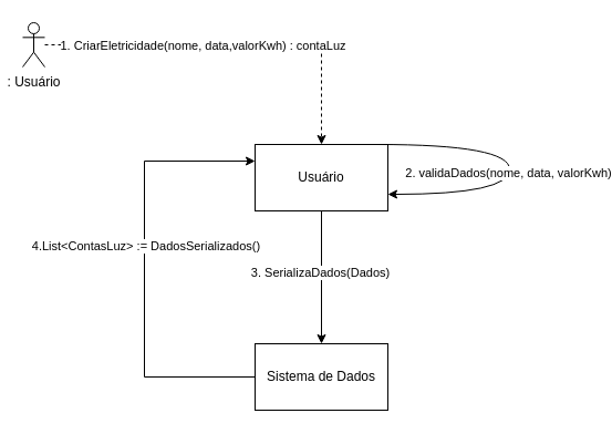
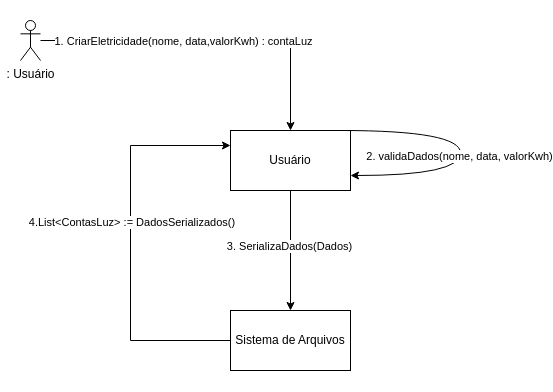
- <mxCell id="2" style="edgeStyle=orthogonalEdgeStyle;rounded=0;orthogonalLoop=1;jettySize=auto;html=1;dashed=1;" edge="1" parent="1" source="4" target="7"><mxGeometry relative="1" as="geometry" /></mxCell>
+ <mxCell id="2" style="edgeStyle=orthogonalEdgeStyle;rounded=0;orthogonalLoop=1;jettySize=auto;html=1;" edge="1" parent="1" source="4" target="7"><mxGeometry relative="1" as="geometry" /></mxCell>
- <mxCell id="10" value="Sistema de Dados" style="rounded=0;whiteSpace=wrap;html=1;" vertex="1" parent="1"><mxGeometry x="230" y="310" width="120" height="60" as="geometry" /></mxCell>
+ <mxCell id="10" value="Sistema de Arquivos" style="rounded=0;whiteSpace=wrap;html=1;" vertex="1" parent="1"><mxGeometry x="230" y="310" width="120" height="60" as="geometry" /></mxCell>
